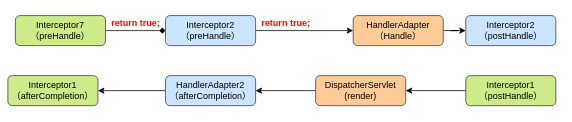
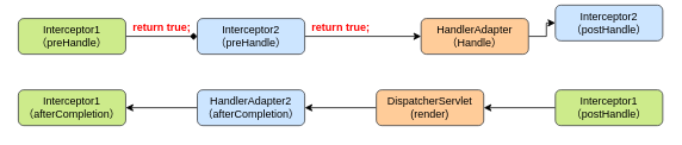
- <mxCell id="5" value="Interceptor7&lt;br&gt;（preHandle）" style="rounded=1;whiteSpace=wrap;html=1;fillColor=#cdeb8b;strokeColor=#36393d;" vertex="1" parent="1"><mxGeometry x="20" y="20" width="120" height="40" as="geometry" /></mxCell>
+ <mxCell id="5" value="Interceptor1&lt;br&gt;（preHandle）" style="rounded=1;whiteSpace=wrap;html=1;fillColor=#cdeb8b;strokeColor=#36393d;" vertex="1" parent="1"><mxGeometry x="20" y="20" width="120" height="40" as="geometry" /></mxCell>
- <mxCell id="8" value="Interceptor2&lt;br&gt;（postHandle）" style="rounded=1;whiteSpace=wrap;html=1;fillColor=#cce5ff;strokeColor=#36393d;" vertex="1" parent="1"><mxGeometry x="620" y="20" width="120" height="40" as="geometry" /></mxCell>
+ <mxCell id="8" value="Interceptor2&lt;br&gt;（postHandle）" style="rounded=1;whiteSpace=wrap;html=1;fillColor=#cce5ff;strokeColor=#36393d;" vertex="1" parent="1"><mxGeometry x="620" y="5" width="120" height="40" as="geometry" /></mxCell>
- <mxCell id="16" value="Interceptor1&lt;br&gt;（afterCompletion）" style="rounded=1;whiteSpace=wrap;html=1;fillColor=#cdeb8b;strokeColor=#36393d;" vertex="1" parent="1"><mxGeometry x="10" y="100" width="120" height="40" as="geometry" /></mxCell>
+ <mxCell id="16" value="Interceptor1&lt;br&gt;（afterCompletion）" style="rounded=1;whiteSpace=wrap;html=1;fillColor=#cdeb8b;strokeColor=#36393d;" vertex="1" parent="1"><mxGeometry x="20" y="100" width="120" height="40" as="geometry" /></mxCell>
